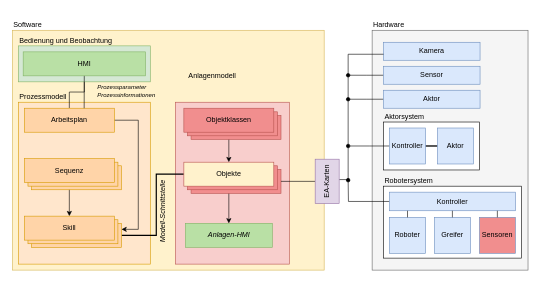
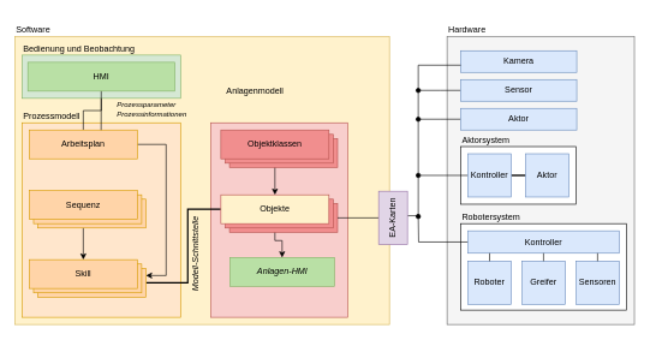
- <mxCell id="62" value="&lt;span style=&quot;font-size: 12px;&quot;&gt;Anlagen-HMI&lt;/span&gt;" style="rounded=0;whiteSpace=wrap;html=1;fillColor=#B9E0A5;strokeColor=#82b366;fontSize=12;fontStyle=2" vertex="1" parent="1"><mxGeometry x="308.5" y="372" width="145" height="40" as="geometry" /></mxCell>
+ <mxCell id="62" value="&lt;span style=&quot;font-size: 12px;&quot;&gt;Anlagen-HMI&lt;/span&gt;" style="rounded=0;whiteSpace=wrap;html=1;fillColor=#B9E0A5;strokeColor=#82b366;fontSize=12;fontStyle=2" vertex="1" parent="1"><mxGeometry x="318.5" y="357" width="145" height="40" as="geometry" /></mxCell>
- <mxCell id="36" value="Sensoren" style="whiteSpace=wrap;html=1;aspect=fixed;fillColor=#f18e8e;strokeColor=#6c8ebf;" parent="29" vertex="1"><mxGeometry x="160" y="112" width="60" height="60" as="geometry" /></mxCell>
+ <mxCell id="36" value="Sensoren" style="whiteSpace=wrap;html=1;aspect=fixed;fillColor=#dae8fc;strokeColor=#6c8ebf;" parent="29" vertex="1"><mxGeometry x="160" y="112" width="60" height="60" as="geometry" /></mxCell>
